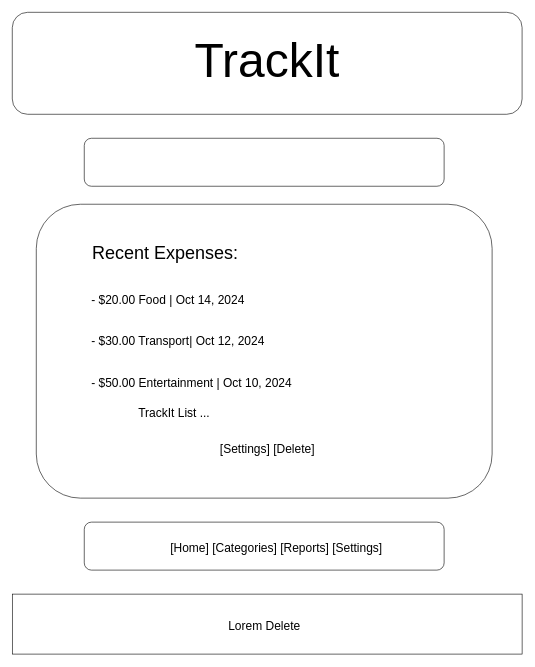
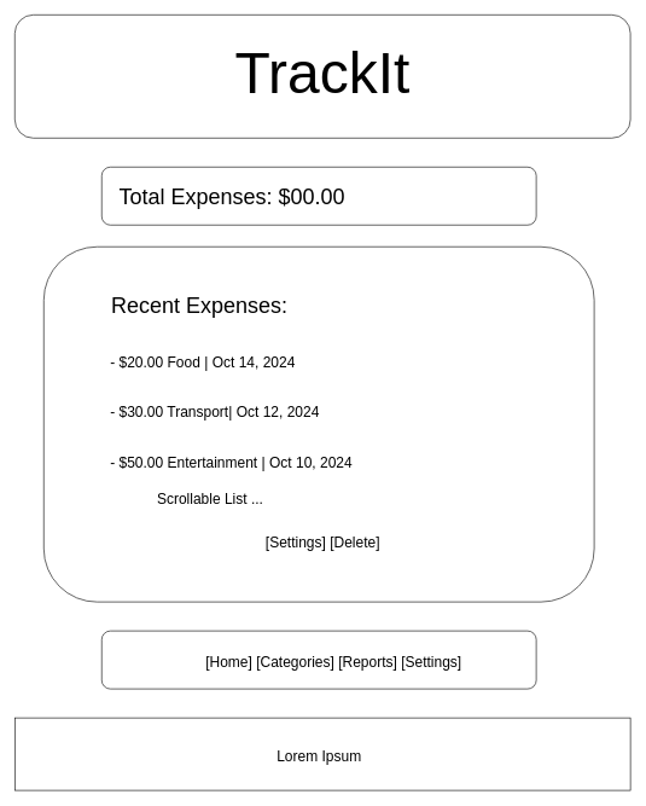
+ <mxCell id="8" value="&lt;font style=&quot;font-size: 30px;&quot;&gt;Total Expenses: $00.00&lt;/font&gt;" style="text;strokeColor=none;align=center;fillColor=none;html=1;verticalAlign=middle;whiteSpace=wrap;rounded=0;fontSize=30;" parent="1" vertex="1"><mxGeometry x="150" y="240" width="340" height="60" as="geometry" /></mxCell>
- <mxCell id="16" value="&lt;span style=&quot;font-size: 20px;&quot;&gt;TrackIt List ...&lt;/span&gt;" style="text;strokeColor=none;align=center;fillColor=none;html=1;verticalAlign=middle;whiteSpace=wrap;rounded=0;fontSize=30;" parent="1" vertex="1"><mxGeometry x="150" y="650" width="280" height="70" as="geometry" /></mxCell>
+ <mxCell id="16" value="&lt;span style=&quot;font-size: 20px;&quot;&gt;Scrollable List ...&lt;/span&gt;" style="text;strokeColor=none;align=center;fillColor=none;html=1;verticalAlign=middle;whiteSpace=wrap;rounded=0;fontSize=30;" parent="1" vertex="1"><mxGeometry x="150" y="650" width="280" height="70" as="geometry" /></mxCell>
- <mxCell id="15" value="&lt;span style=&quot;font-size: 20px;&quot;&gt;Lorem Delete&lt;/span&gt;" style="text;strokeColor=none;align=center;fillColor=none;html=1;verticalAlign=middle;whiteSpace=wrap;rounded=0;fontSize=30;" parent="1" vertex="1"><mxGeometry x="192.5" y="1005" width="495" height="70" as="geometry" /></mxCell>
+ <mxCell id="15" value="&lt;span style=&quot;font-size: 20px;&quot;&gt;Lorem Ipsum&lt;/span&gt;" style="text;strokeColor=none;align=center;fillColor=none;html=1;verticalAlign=middle;whiteSpace=wrap;rounded=0;fontSize=30;" parent="1" vertex="1"><mxGeometry x="192.5" y="1005" width="495" height="70" as="geometry" /></mxCell>
